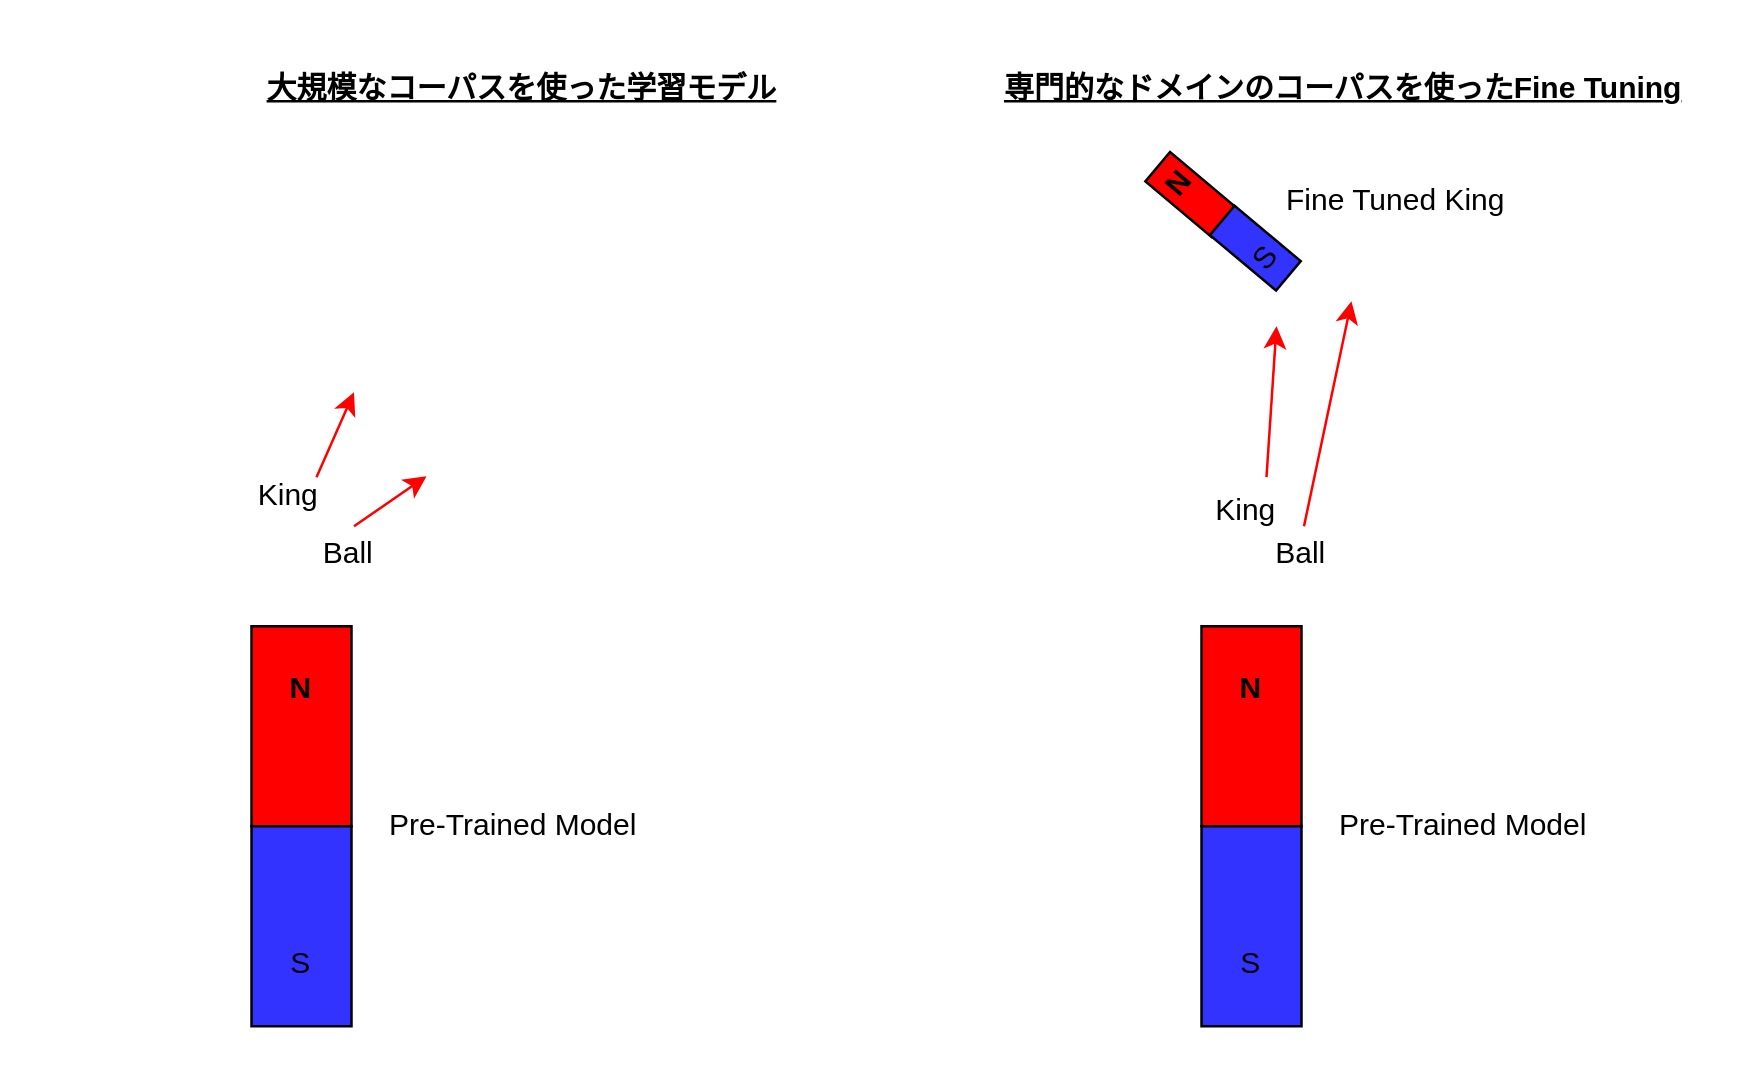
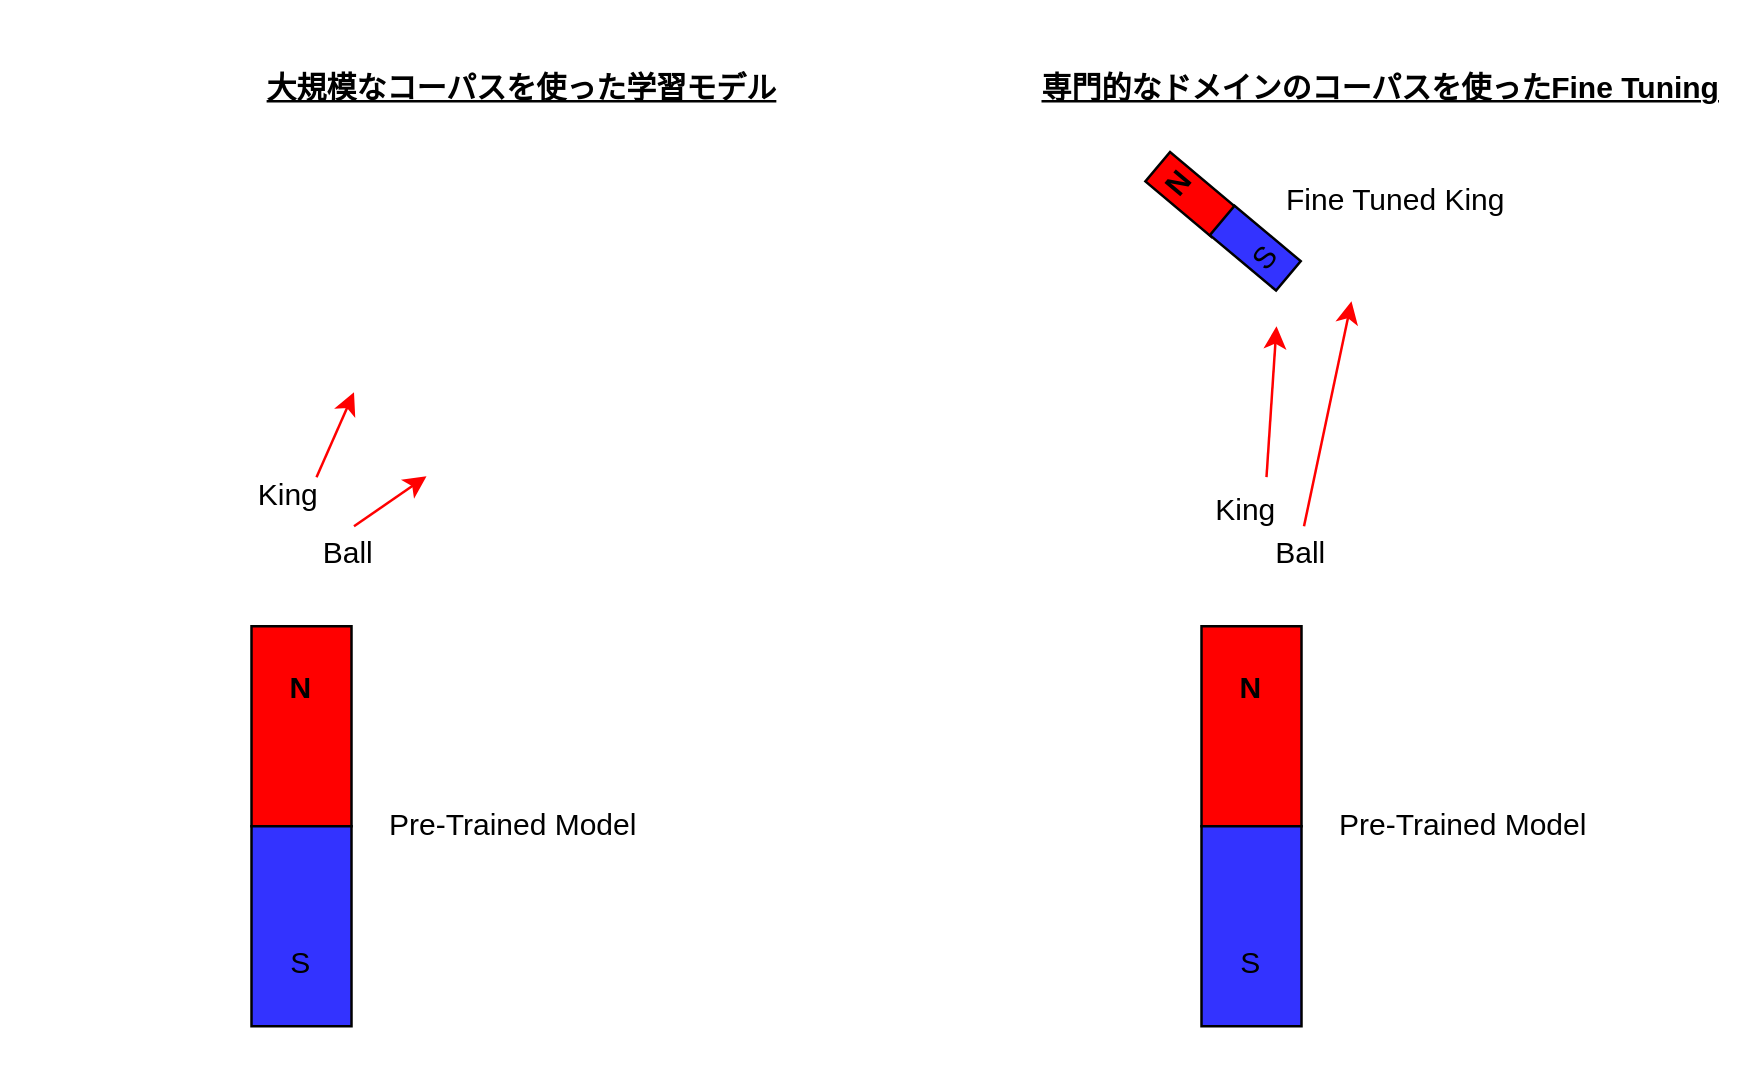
- <mxCell id="32" value="専門的なドメインのコーパスを使ったFine Tuning" style="text;html=1;strokeColor=none;fillColor=none;align=center;verticalAlign=middle;whiteSpace=wrap;rounded=0;fontStyle=5" vertex="1" parent="1"><mxGeometry x="394.5" y="20" width="283.94" height="30" as="geometry" /></mxCell>
+ <mxCell id="32" value="専門的なドメインのコーパスを使ったFine Tuning" style="text;html=1;strokeColor=none;fillColor=none;align=center;verticalAlign=middle;whiteSpace=wrap;rounded=0;fontStyle=5" vertex="1" parent="1"><mxGeometry x="409.5" y="20" width="283.94" height="30" as="geometry" /></mxCell>
